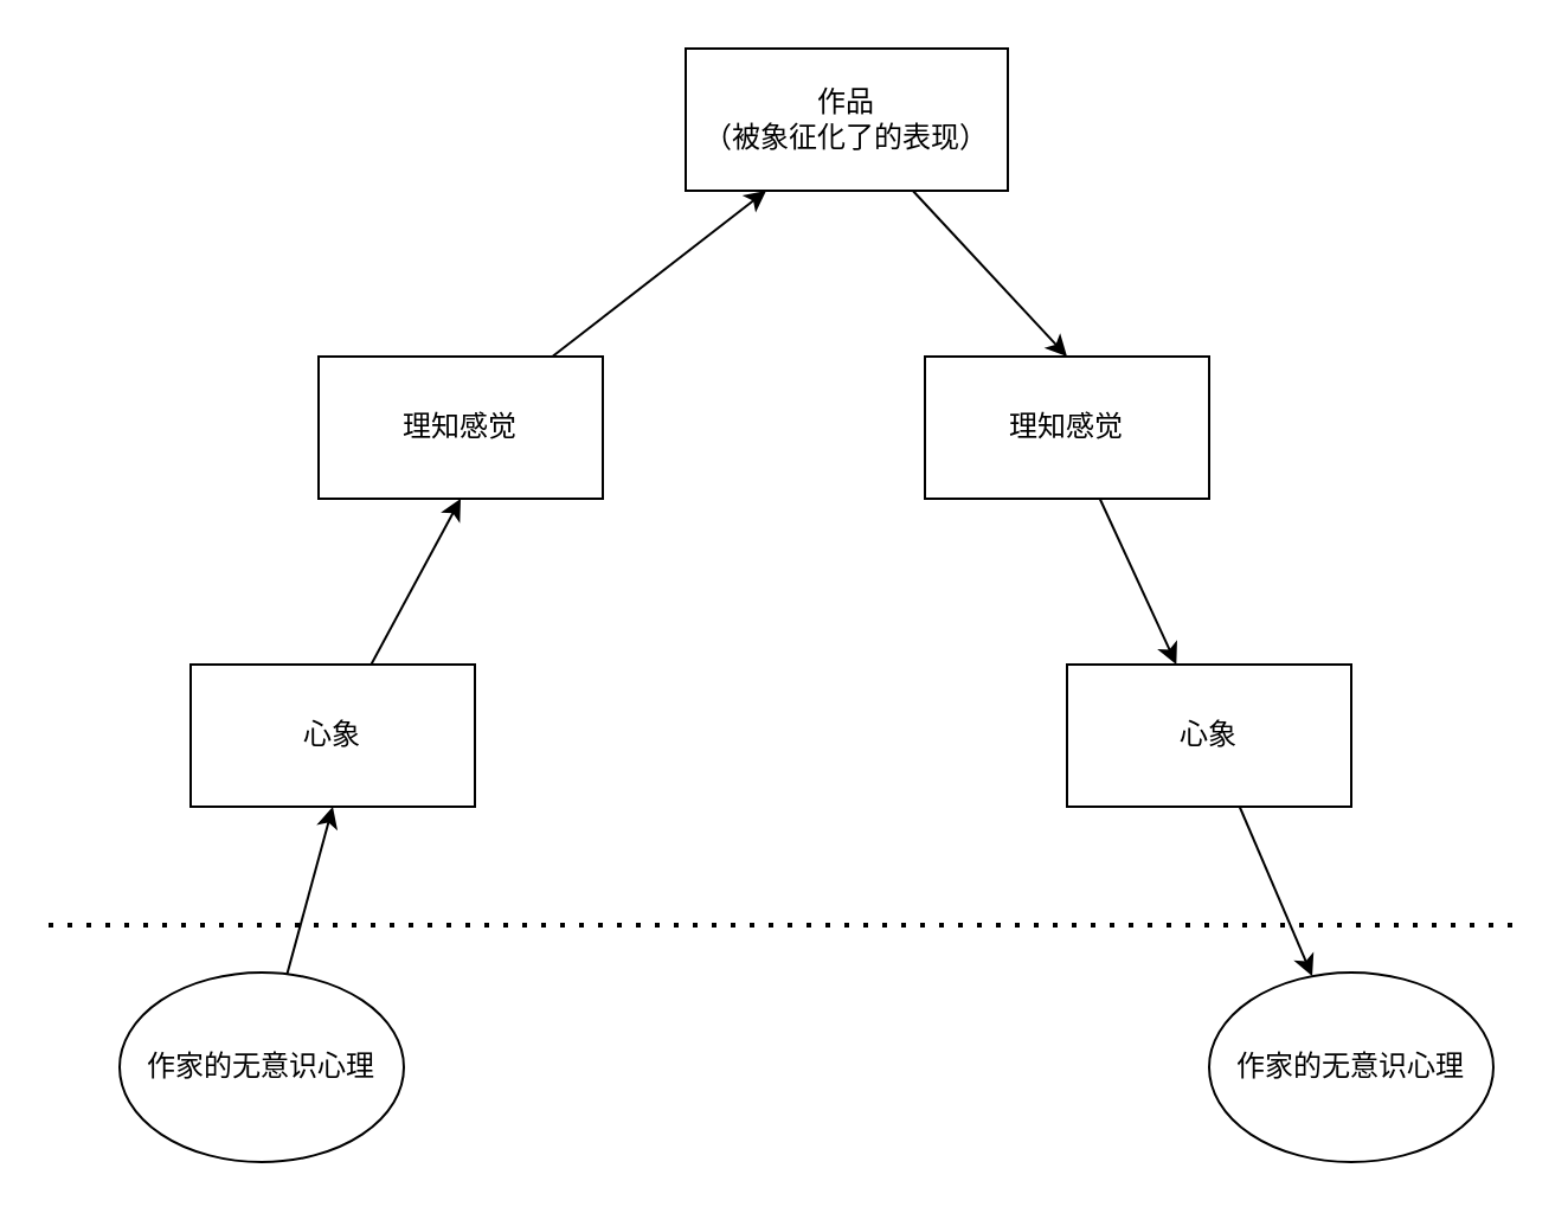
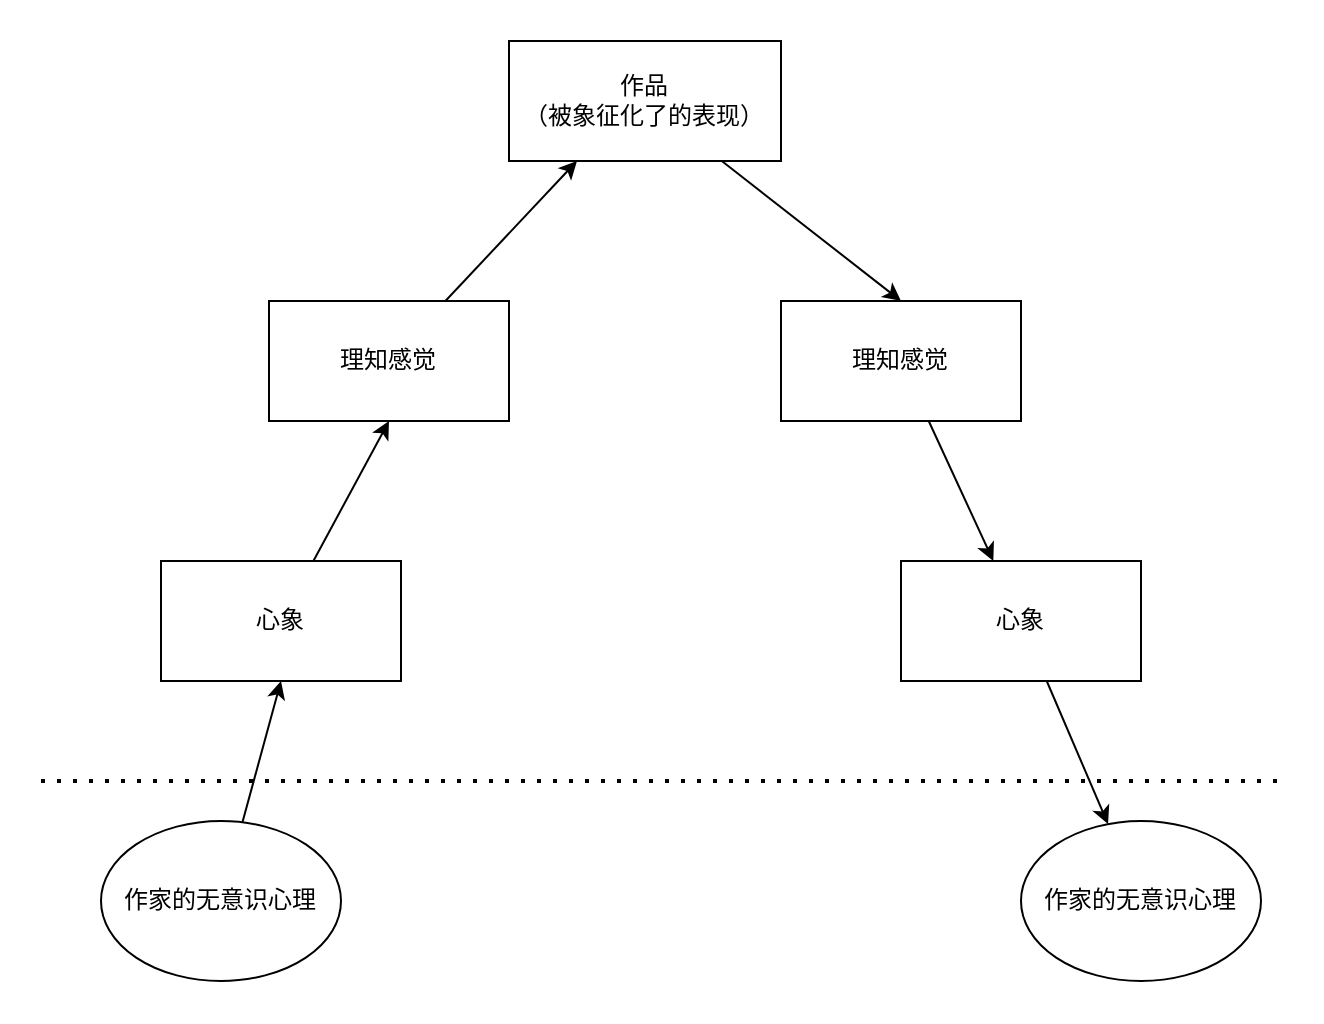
- <mxCell id="3" value="作品&lt;br&gt;（被象征化了的表现）" style="rounded=0;whiteSpace=wrap;html=1;" vertex="1" parent="1"><mxGeometry x="289" y="20" width="136" height="60" as="geometry" /></mxCell>
+ <mxCell id="3" value="作品&lt;br&gt;（被象征化了的表现）" style="rounded=0;whiteSpace=wrap;html=1;" vertex="1" parent="1"><mxGeometry x="254" y="20" width="136" height="60" as="geometry" /></mxCell>
